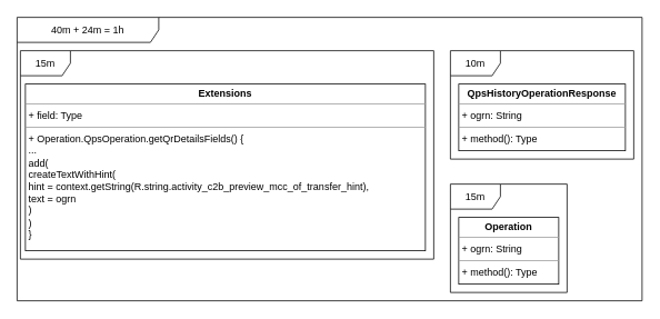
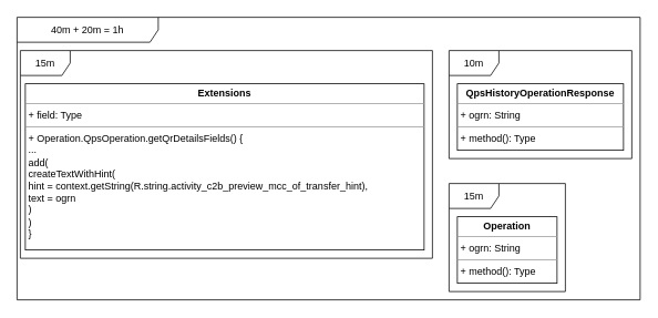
- <mxCell id="8" value="40m + 24m = 1h" style="shape=umlFrame;whiteSpace=wrap;html=1;width=170;height=30;" vertex="1" parent="1"><mxGeometry x="20" y="20" width="750" height="340" as="geometry" /></mxCell>
+ <mxCell id="8" value="40m + 20m = 1h" style="shape=umlFrame;whiteSpace=wrap;html=1;width=170;height=30;" vertex="1" parent="1"><mxGeometry x="20" y="20" width="750" height="340" as="geometry" /></mxCell>
